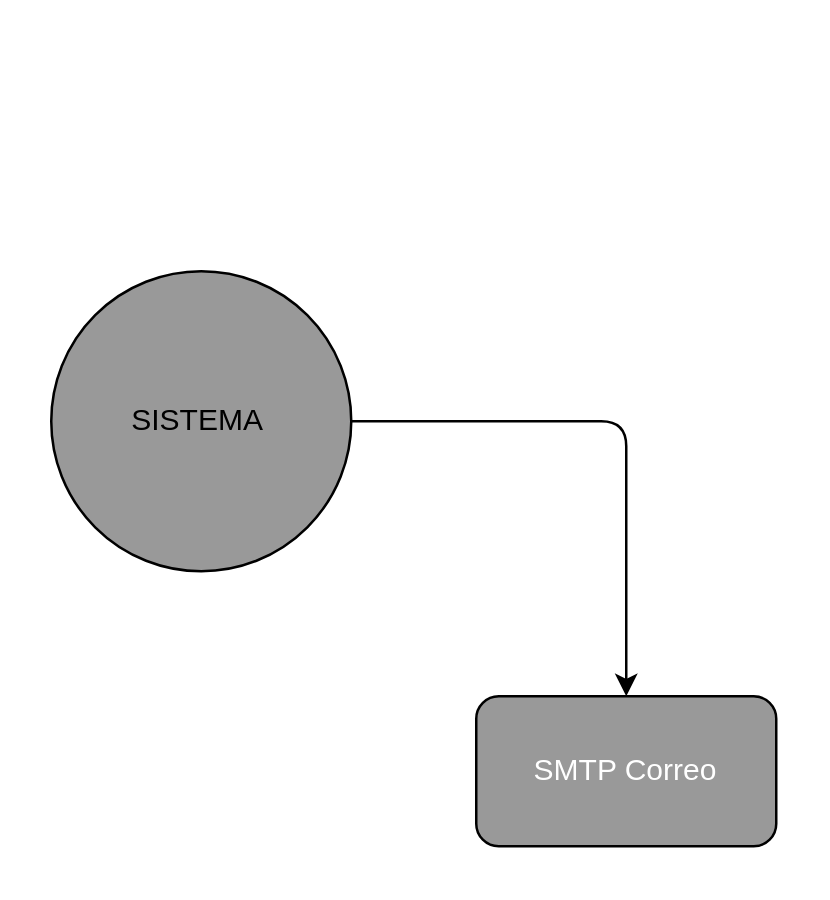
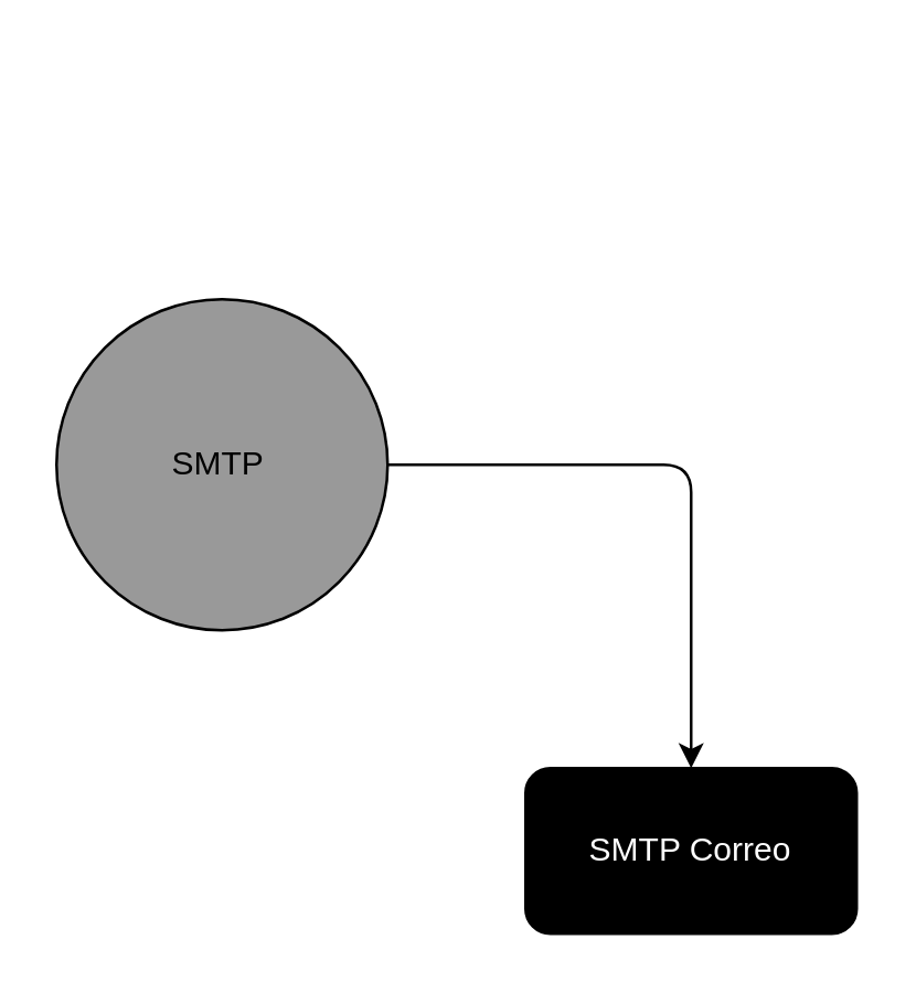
- <mxCell id="4" value="&lt;font color=&quot;#000000&quot;&gt;SISTEMA&amp;nbsp;&lt;/font&gt;" style="text;html=1;resizable=0;autosize=1;align=center;verticalAlign=middle;points=[];fillColor=none;strokeColor=none;rounded=0;" vertex="1" parent="2"><mxGeometry x="25" y="50" width="70" height="20" as="geometry" /></mxCell>
+ <mxCell id="4" value="&lt;font color=&quot;#000000&quot;&gt;SMTP&amp;nbsp;&lt;/font&gt;" style="text;html=1;resizable=0;autosize=1;align=center;verticalAlign=middle;points=[];fillColor=none;strokeColor=none;rounded=0;" vertex="1" parent="2"><mxGeometry x="25" y="50" width="70" height="20" as="geometry" /></mxCell>
- <mxCell id="5" value="&lt;font color=&quot;#ffffff&quot;&gt;SMTP Correo&lt;/font&gt;" style="rounded=1;whiteSpace=wrap;html=1;fontColor=#000000;fillColor=#999999;" vertex="1" parent="1"><mxGeometry x="190" y="278" width="120" height="60" as="geometry" /></mxCell>
+ <mxCell id="5" value="&lt;font color=&quot;#ffffff&quot;&gt;SMTP Correo&lt;/font&gt;" style="rounded=1;whiteSpace=wrap;html=1;fontColor=#000000;fillColor=#000000;" vertex="1" parent="1"><mxGeometry x="190" y="278" width="120" height="60" as="geometry" /></mxCell>
